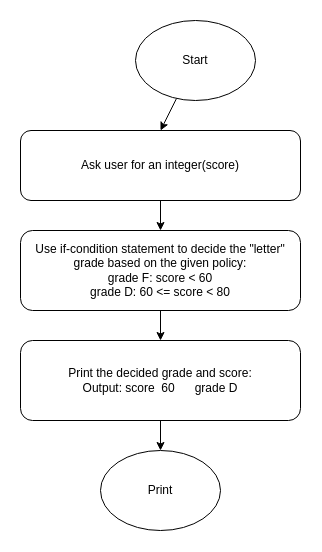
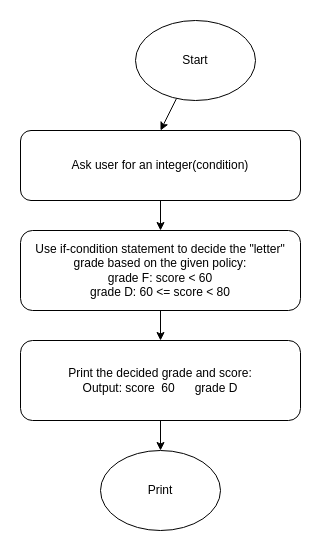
- <mxCell id="5" value="Ask user for an integer(score)" style="rounded=1;whiteSpace=wrap;html=1;" vertex="1" parent="1"><mxGeometry x="20" y="130" width="280" height="70" as="geometry" /></mxCell>
+ <mxCell id="5" value="Ask user for an integer(condition)" style="rounded=1;whiteSpace=wrap;html=1;" vertex="1" parent="1"><mxGeometry x="20" y="130" width="280" height="70" as="geometry" /></mxCell>
